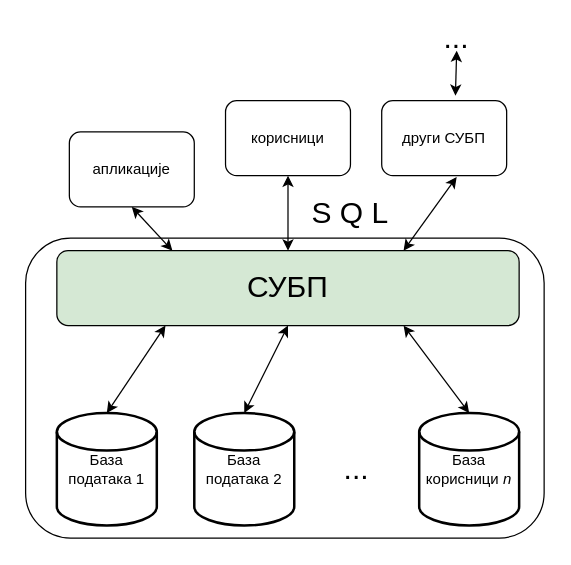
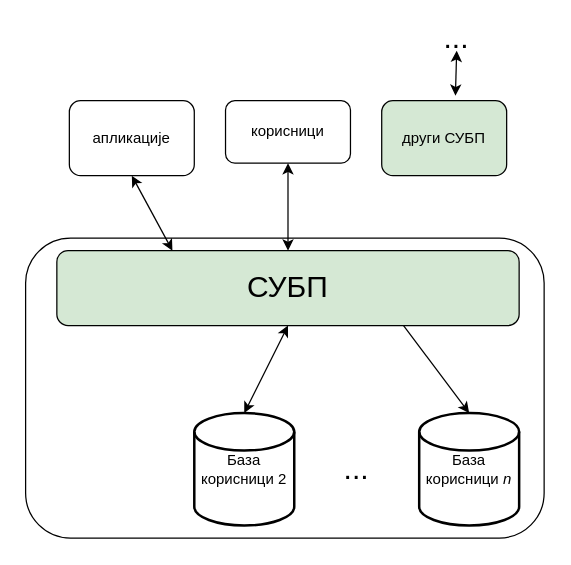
- <mxCell id="9" value="корисници" style="rounded=1;whiteSpace=wrap;html=1;" vertex="1" parent="1"><mxGeometry x="180" y="80" width="100" height="60" as="geometry" /></mxCell>
+ <mxCell id="9" value="корисници" style="rounded=1;whiteSpace=wrap;html=1;" vertex="1" parent="1"><mxGeometry x="180" y="80" width="100" height="50" as="geometry" /></mxCell>
- <mxCell id="10" value="други СУБП" style="rounded=1;whiteSpace=wrap;html=1;" vertex="1" parent="1"><mxGeometry x="305" y="80" width="100" height="60" as="geometry" /></mxCell>
+ <mxCell id="10" value="други СУБП" style="rounded=1;whiteSpace=wrap;html=1;fillColor=#d5e8d4;" vertex="1" parent="1"><mxGeometry x="305" y="80" width="100" height="60" as="geometry" /></mxCell>
- <mxCell id="8" value="апликације" style="rounded=1;whiteSpace=wrap;html=1;" vertex="1" parent="1"><mxGeometry x="55" y="105" width="100" height="60" as="geometry" /></mxCell>
+ <mxCell id="8" value="апликације" style="rounded=1;whiteSpace=wrap;html=1;" vertex="1" parent="1"><mxGeometry x="55" y="80" width="100" height="60" as="geometry" /></mxCell>
- <mxCell id="19" value="&lt;font style=&quot;font-size: 24px&quot;&gt;S Q L&lt;/font&gt;" style="text;html=1;strokeColor=none;fillColor=none;align=center;verticalAlign=middle;whiteSpace=wrap;rounded=0;" vertex="1" parent="1"><mxGeometry x="215" y="160" width="130" height="20" as="geometry" /></mxCell>
- <mxCell id="13" value="" style="endArrow=classic;startArrow=classic;html=1;entryX=0.6;entryY=1.017;entryDx=0;entryDy=0;entryPerimeter=0;exitX=0.75;exitY=0;exitDx=0;exitDy=0;" edge="1" parent="1" source="6" target="10"><mxGeometry width="50" height="50" relative="1" as="geometry"><mxPoint x="45" y="440" as="sourcePoint" /><mxPoint x="95" y="390" as="targetPoint" /></mxGeometry></mxCell>
- <mxCell id="18" value="" style="endArrow=classic;startArrow=classic;html=1;entryX=0.75;entryY=1;entryDx=0;entryDy=0;exitX=0.5;exitY=0;exitDx=0;exitDy=0;exitPerimeter=0;" edge="1" parent="1" source="5" target="6"><mxGeometry width="50" height="50" relative="1" as="geometry"><mxPoint x="45" y="490" as="sourcePoint" /><mxPoint x="95" y="440" as="targetPoint" /></mxGeometry></mxCell>
+ <mxCell id="18" value="" style="endArrow=none;startArrow=classic;html=1;entryX=0.75;entryY=1;entryDx=0;entryDy=0;exitX=0.5;exitY=0;exitDx=0;exitDy=0;exitPerimeter=0;" edge="1" parent="1" source="5" target="6"><mxGeometry width="50" height="50" relative="1" as="geometry"><mxPoint x="45" y="490" as="sourcePoint" /><mxPoint x="95" y="440" as="targetPoint" /></mxGeometry></mxCell>
- <mxCell id="16" value="" style="endArrow=classic;startArrow=classic;html=1;entryX=0.235;entryY=1;entryDx=0;entryDy=0;entryPerimeter=0;exitX=0.5;exitY=0;exitDx=0;exitDy=0;exitPerimeter=0;" edge="1" parent="1" source="3" target="6"><mxGeometry width="50" height="50" relative="1" as="geometry"><mxPoint x="45" y="490" as="sourcePoint" /><mxPoint x="95" y="440" as="targetPoint" /></mxGeometry></mxCell>
- <mxCell id="3" value="База &lt;br&gt;података 1" style="strokeWidth=2;html=1;shape=mxgraph.flowchart.database;whiteSpace=wrap;" vertex="1" parent="1"><mxGeometry x="45" y="330" width="80" height="90" as="geometry" /></mxCell>
- <mxCell id="4" value="База &lt;br&gt;података 2" style="strokeWidth=2;html=1;shape=mxgraph.flowchart.database;whiteSpace=wrap;" vertex="1" parent="1"><mxGeometry x="155" y="330" width="80" height="90" as="geometry" /></mxCell>
+ <mxCell id="4" value="База &lt;br&gt;корисници 2" style="strokeWidth=2;html=1;shape=mxgraph.flowchart.database;whiteSpace=wrap;" vertex="1" parent="1"><mxGeometry x="155" y="330" width="80" height="90" as="geometry" /></mxCell>
